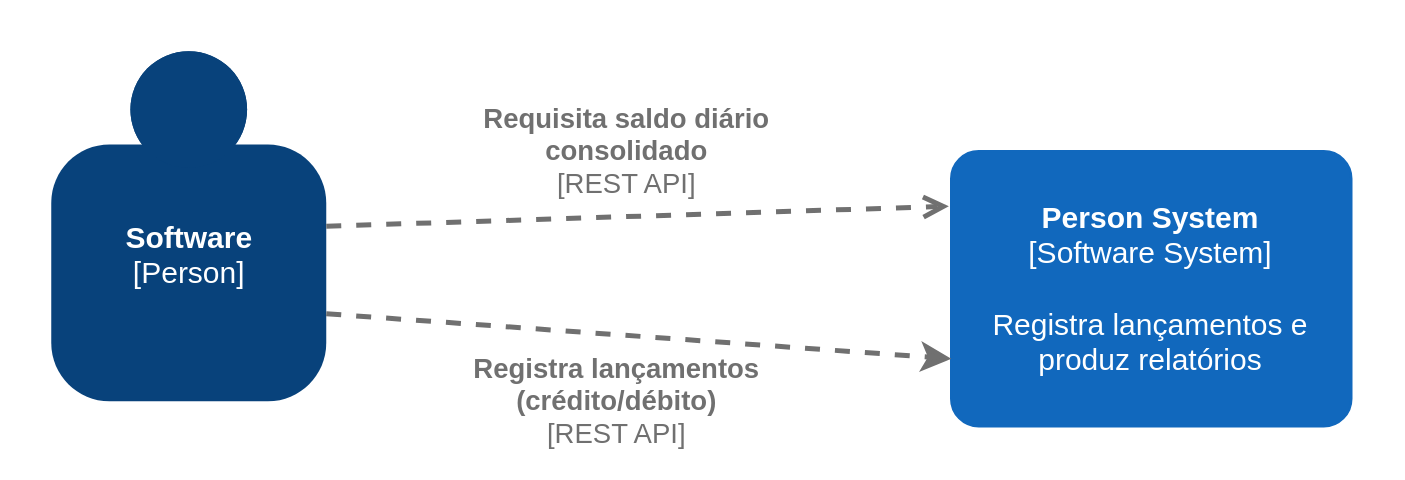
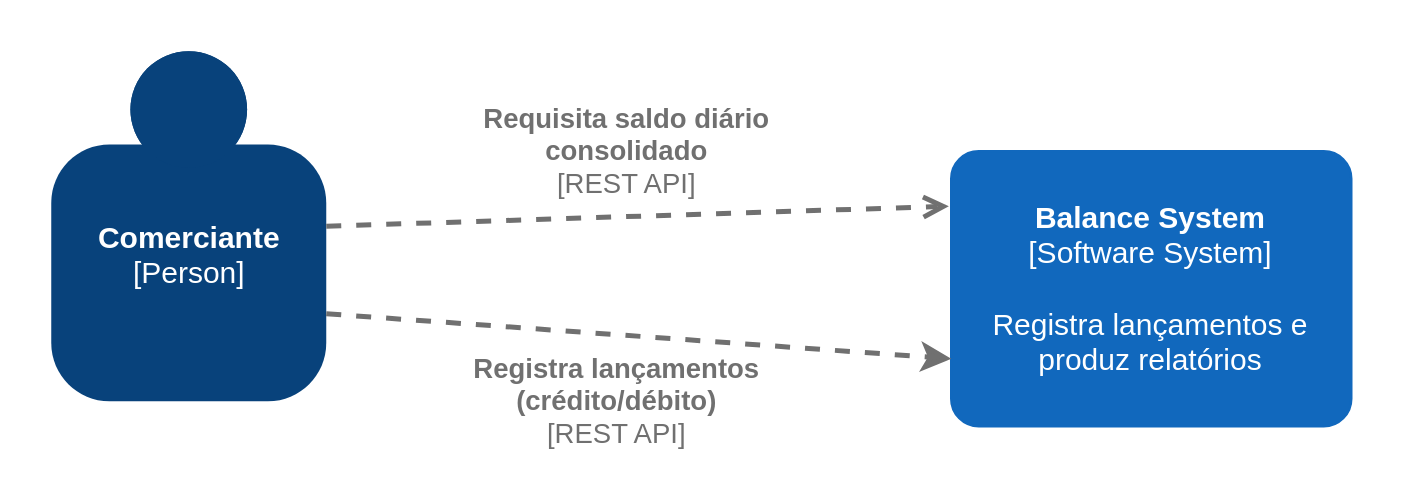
- <mxCell id="2" value="&lt;b&gt;Software&lt;/b&gt;&lt;div&gt;[Person]&lt;/div&gt;&lt;br&gt;&lt;div&gt;&lt;/div&gt;" style="html=1;dashed=0;whitespace=wrap;fillColor=#08427b;strokeColor=none;fontColor=#ffffff;shape=mxgraph.c4.person;align=center;metaEdit=1;points=[[0.5,0,0],[1,0.5,0],[1,0.75,0],[0.75,1,0],[0.5,1,0],[0.25,1,0],[0,0.75,0],[0,0.5,0]];metaData={&quot;c4Type&quot;:{&quot;editable&quot;:false}};" vertex="1" parent="1"><mxGeometry x="20" y="20" width="110.0" height="140" as="geometry" /></mxCell>
+ <mxCell id="2" value="&lt;b&gt;Comerciante&lt;/b&gt;&lt;div&gt;[Person]&lt;/div&gt;&lt;br&gt;&lt;div&gt;&lt;/div&gt;" style="html=1;dashed=0;whitespace=wrap;fillColor=#08427b;strokeColor=none;fontColor=#ffffff;shape=mxgraph.c4.person;align=center;metaEdit=1;points=[[0.5,0,0],[1,0.5,0],[1,0.75,0],[0.75,1,0],[0.5,1,0],[0.25,1,0],[0,0.75,0],[0,0.5,0]];metaData={&quot;c4Type&quot;:{&quot;editable&quot;:false}};" vertex="1" parent="1"><mxGeometry x="20" y="20" width="110.0" height="140" as="geometry" /></mxCell>
- <mxCell id="3" value="&lt;b&gt;Person System&lt;/b&gt;&lt;div&gt;[Software System]&lt;/div&gt;&lt;br&gt;&lt;div&gt;Registra lançamentos e produz relatórios&lt;/div&gt;" style="rounded=1;whiteSpace=wrap;html=1;labelBackgroundColor=none;fillColor=#1168BD;fontColor=#ffffff;align=center;arcSize=10;strokeColor=#1168BD;metaEdit=1;metaData={&quot;c4Type&quot;:{&quot;editable&quot;:false}};points=[[0.25,0,0],[0.5,0,0],[0.75,0,0],[1,0.25,0],[1,0.5,0],[1,0.75,0],[0.75,1,0],[0.5,1,0],[0.25,1,0],[0,0.75,0],[0,0.5,0],[0,0.25,0]];" vertex="1" parent="1"><mxGeometry x="380" y="60" width="160" height="110.0" as="geometry" /></mxCell>
+ <mxCell id="3" value="&lt;b&gt;Balance System&lt;/b&gt;&lt;div&gt;[Software System]&lt;/div&gt;&lt;br&gt;&lt;div&gt;Registra lançamentos e produz relatórios&lt;/div&gt;" style="rounded=1;whiteSpace=wrap;html=1;labelBackgroundColor=none;fillColor=#1168BD;fontColor=#ffffff;align=center;arcSize=10;strokeColor=#1168BD;metaEdit=1;metaData={&quot;c4Type&quot;:{&quot;editable&quot;:false}};points=[[0.25,0,0],[0.5,0,0],[0.75,0,0],[1,0.25,0],[1,0.5,0],[1,0.75,0],[0.75,1,0],[0.5,1,0],[0.25,1,0],[0,0.75,0],[0,0.5,0],[0,0.25,0]];" vertex="1" parent="1"><mxGeometry x="380" y="60" width="160" height="110.0" as="geometry" /></mxCell>
